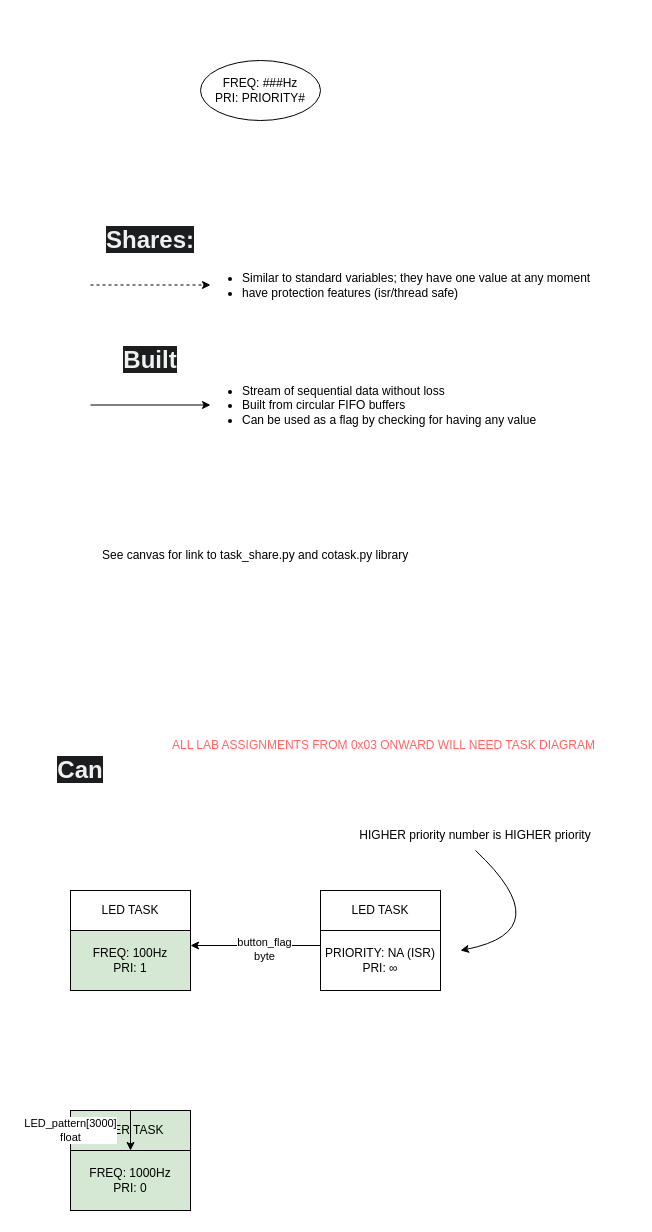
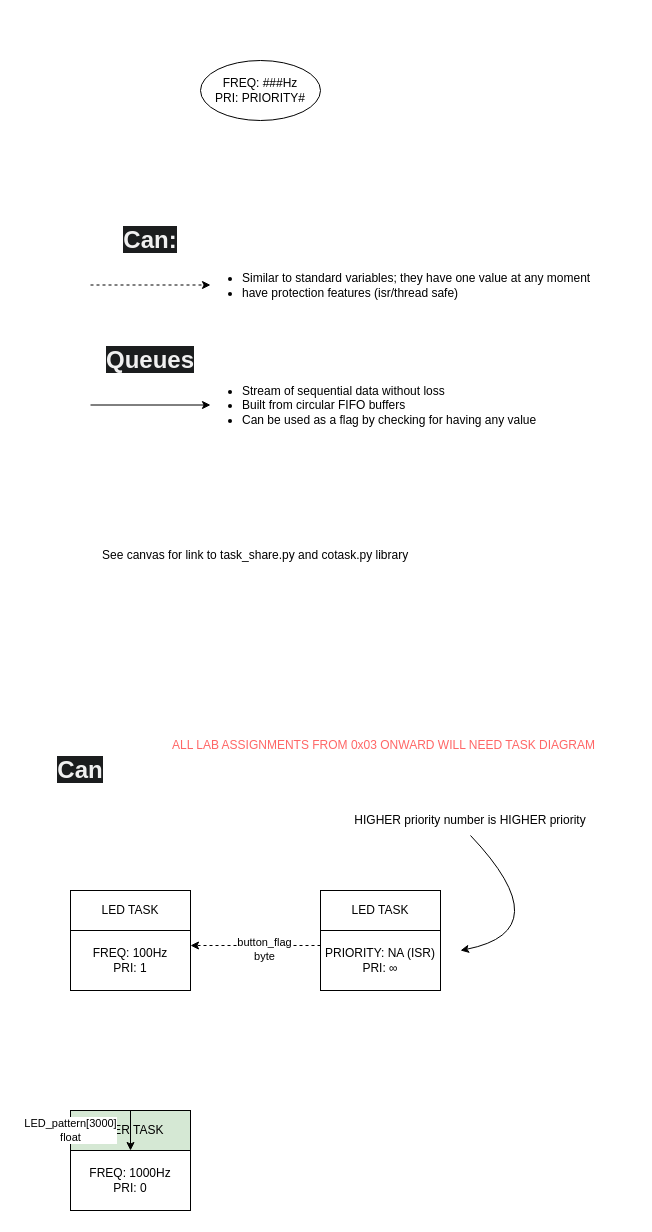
- <mxCell id="4" value="&lt;span style=&quot;color: rgb(240, 240, 240); font-family: Helvetica; font-size: 24px; font-style: normal; font-variant-ligatures: normal; font-variant-caps: normal; letter-spacing: normal; orphans: 2; text-indent: 0px; text-transform: none; widows: 2; word-spacing: 0px; -webkit-text-stroke-width: 0px; background-color: rgb(27, 29, 30); text-decoration-thickness: initial; text-decoration-style: initial; text-decoration-color: initial; float: none; display: inline !important;&quot;&gt;Shares:&lt;/span&gt;" style="text;whiteSpace=wrap;html=1;align=center;fontStyle=1;verticalAlign=middle;fontSize=24;" vertex="1" parent="1"><mxGeometry x="90" y="220" width="120" height="40" as="geometry" /></mxCell>
+ <mxCell id="4" value="&lt;span style=&quot;color: rgb(240, 240, 240); font-family: Helvetica; font-size: 24px; font-style: normal; font-variant-ligatures: normal; font-variant-caps: normal; letter-spacing: normal; orphans: 2; text-indent: 0px; text-transform: none; widows: 2; word-spacing: 0px; -webkit-text-stroke-width: 0px; background-color: rgb(27, 29, 30); text-decoration-thickness: initial; text-decoration-style: initial; text-decoration-color: initial; float: none; display: inline !important;&quot;&gt;Can:&lt;/span&gt;" style="text;whiteSpace=wrap;html=1;align=center;fontStyle=1;verticalAlign=middle;fontSize=24;" vertex="1" parent="1"><mxGeometry x="90" y="220" width="120" height="40" as="geometry" /></mxCell>
- <mxCell id="7" value="&lt;span style=&quot;color: rgb(240, 240, 240); font-family: Helvetica; font-size: 24px; font-style: normal; font-variant-ligatures: normal; font-variant-caps: normal; letter-spacing: normal; orphans: 2; text-indent: 0px; text-transform: none; widows: 2; word-spacing: 0px; -webkit-text-stroke-width: 0px; background-color: rgb(27, 29, 30); text-decoration-thickness: initial; text-decoration-style: initial; text-decoration-color: initial; float: none; display: inline !important;&quot;&gt;Built&lt;/span&gt;" style="text;whiteSpace=wrap;html=1;align=center;fontStyle=1;verticalAlign=middle;fontSize=24;" vertex="1" parent="1"><mxGeometry x="90" y="340" width="120" height="40" as="geometry" /></mxCell>
+ <mxCell id="7" value="&lt;span style=&quot;color: rgb(240, 240, 240); font-family: Helvetica; font-size: 24px; font-style: normal; font-variant-ligatures: normal; font-variant-caps: normal; letter-spacing: normal; orphans: 2; text-indent: 0px; text-transform: none; widows: 2; word-spacing: 0px; -webkit-text-stroke-width: 0px; background-color: rgb(27, 29, 30); text-decoration-thickness: initial; text-decoration-style: initial; text-decoration-color: initial; float: none; display: inline !important;&quot;&gt;Queues&lt;/span&gt;" style="text;whiteSpace=wrap;html=1;align=center;fontStyle=1;verticalAlign=middle;fontSize=24;" vertex="1" parent="1"><mxGeometry x="90" y="340" width="120" height="40" as="geometry" /></mxCell>
- <mxCell id="18" value="HIGHER priority number is HIGHER priority" style="text;html=1;strokeColor=none;fillColor=none;align=center;verticalAlign=middle;whiteSpace=wrap;rounded=0;" vertex="1" parent="1"><mxGeometry x="320" y="820" width="310" height="30" as="geometry" /></mxCell>
+ <mxCell id="18" value="HIGHER priority number is HIGHER priority" style="text;html=1;strokeColor=none;fillColor=none;align=center;verticalAlign=middle;whiteSpace=wrap;rounded=0;" vertex="1" parent="1"><mxGeometry x="315" y="805" width="310" height="30" as="geometry" /></mxCell>
- <mxCell id="23" value="" style="endArrow=classic;dashed=0;html=1;rounded=0;endFill=1;exitX=0;exitY=0.25;exitDx=0;exitDy=0;entryX=1;entryY=0.25;entryDx=0;entryDy=0;" edge="1" parent="1" source="16" target="13"><mxGeometry width="50" height="50" relative="1" as="geometry"><mxPoint x="180" y="850" as="sourcePoint" /><mxPoint x="300" y="850" as="targetPoint" /></mxGeometry></mxCell>
+ <mxCell id="23" value="" style="endArrow=classic;dashed=1;html=1;rounded=0;endFill=1;exitX=0;exitY=0.25;exitDx=0;exitDy=0;entryX=1;entryY=0.25;entryDx=0;entryDy=0;" edge="1" parent="1" source="16" target="13"><mxGeometry width="50" height="50" relative="1" as="geometry"><mxPoint x="180" y="850" as="sourcePoint" /><mxPoint x="300" y="850" as="targetPoint" /></mxGeometry></mxCell>
- <mxCell id="13" value="FREQ: 100Hz &lt;br&gt;PRI: 1" style="rounded=0;whiteSpace=wrap;html=1;fillColor=#d5e8d4;" vertex="1" parent="12"><mxGeometry y="40" width="120" height="60" as="geometry" /></mxCell>
+ <mxCell id="13" value="FREQ: 100Hz &lt;br&gt;PRI: 1" style="rounded=0;whiteSpace=wrap;html=1;" vertex="1" parent="12"><mxGeometry y="40" width="120" height="60" as="geometry" /></mxCell>
- <mxCell id="21" value="FREQ: 1000Hz &lt;br&gt;PRI: 0" style="rounded=0;whiteSpace=wrap;html=1;fillColor=#d5e8d4;" vertex="1" parent="20"><mxGeometry y="40" width="120" height="60" as="geometry" /></mxCell>
+ <mxCell id="21" value="FREQ: 1000Hz &lt;br&gt;PRI: 0" style="rounded=0;whiteSpace=wrap;html=1;" vertex="1" parent="20"><mxGeometry y="40" width="120" height="60" as="geometry" /></mxCell>
